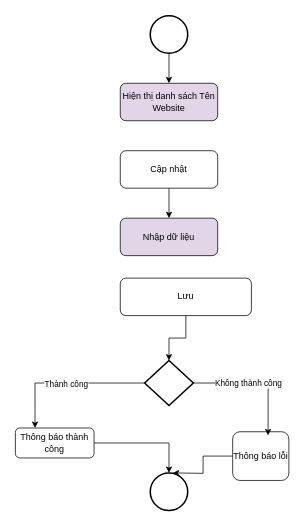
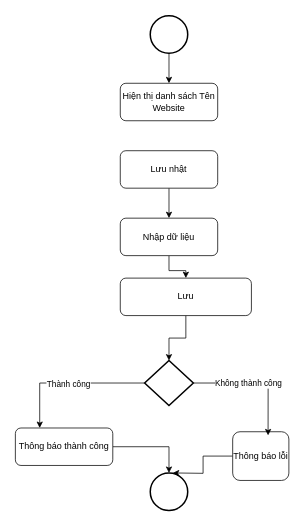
- <mxCell id="5" value="Hiện thị danh sách Tên Website" style="rounded=1;whiteSpace=wrap;html=1;fillColor=#e1d5e7;" parent="1" vertex="1"><mxGeometry x="160" y="110" width="130" height="50" as="geometry" /></mxCell>
+ <mxCell id="5" value="Hiện thị danh sách Tên Website" style="rounded=1;whiteSpace=wrap;html=1;" parent="1" vertex="1"><mxGeometry x="160" y="110" width="130" height="50" as="geometry" /></mxCell>
- <mxCell id="7" value="Cập nhật" style="rounded=1;whiteSpace=wrap;html=1;" parent="1" vertex="1"><mxGeometry x="160" y="200" width="130" height="50" as="geometry" /></mxCell>
+ <mxCell id="7" value="Lưu nhật" style="rounded=1;whiteSpace=wrap;html=1;" parent="1" vertex="1"><mxGeometry x="160" y="200" width="130" height="50" as="geometry" /></mxCell>
- <mxCell id="12" value="Nhập dữ liệu" style="rounded=1;whiteSpace=wrap;html=1;fillColor=#e1d5e7;" parent="1" vertex="1"><mxGeometry x="160" y="290" width="130" height="50" as="geometry" /></mxCell>
+ <mxCell id="12" value="Nhập dữ liệu" style="rounded=1;whiteSpace=wrap;html=1;" parent="1" vertex="1"><mxGeometry x="160" y="290" width="130" height="50" as="geometry" /></mxCell>
+ <mxCell id="11" value="" style="edgeStyle=orthogonalEdgeStyle;rounded=0;orthogonalLoop=1;jettySize=auto;html=1;" parent="1" source="12" target="14" edge="1"><mxGeometry relative="1" as="geometry" /></mxCell>
- <mxCell id="16" value="Thông báo thành công" style="rounded=1;whiteSpace=wrap;html=1;" parent="1" vertex="1"><mxGeometry x="20" y="570" width="105" height="40" as="geometry" /></mxCell>
+ <mxCell id="16" value="Thông báo thành công" style="rounded=1;whiteSpace=wrap;html=1;" parent="1" vertex="1"><mxGeometry x="20" y="570" width="130" height="50" as="geometry" /></mxCell>
